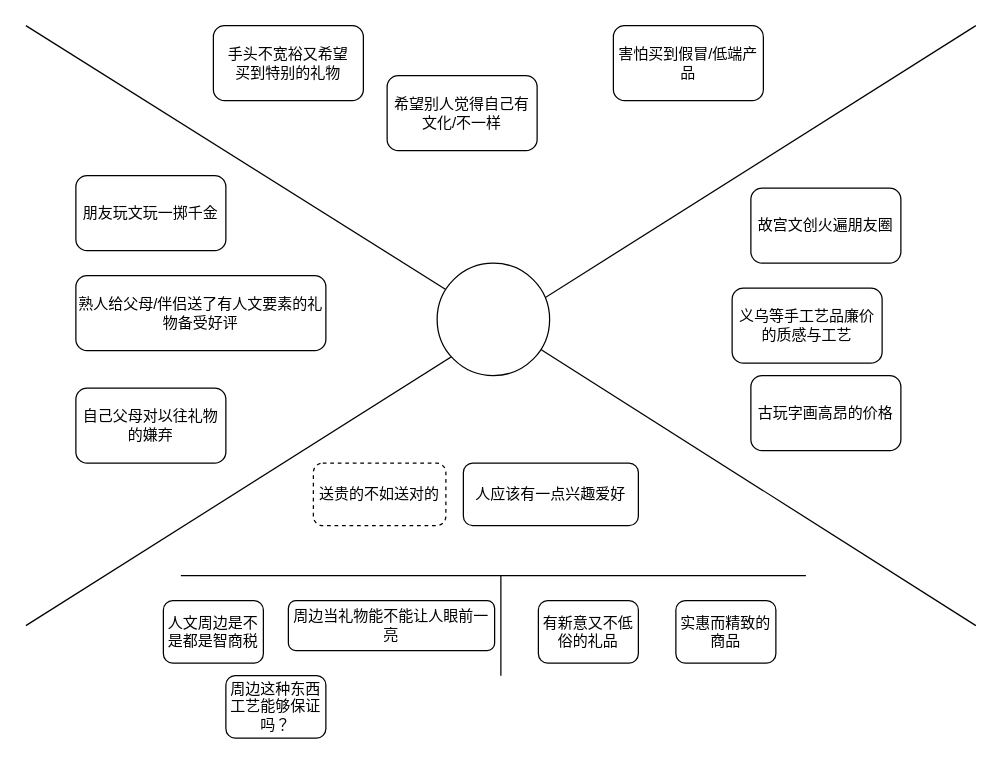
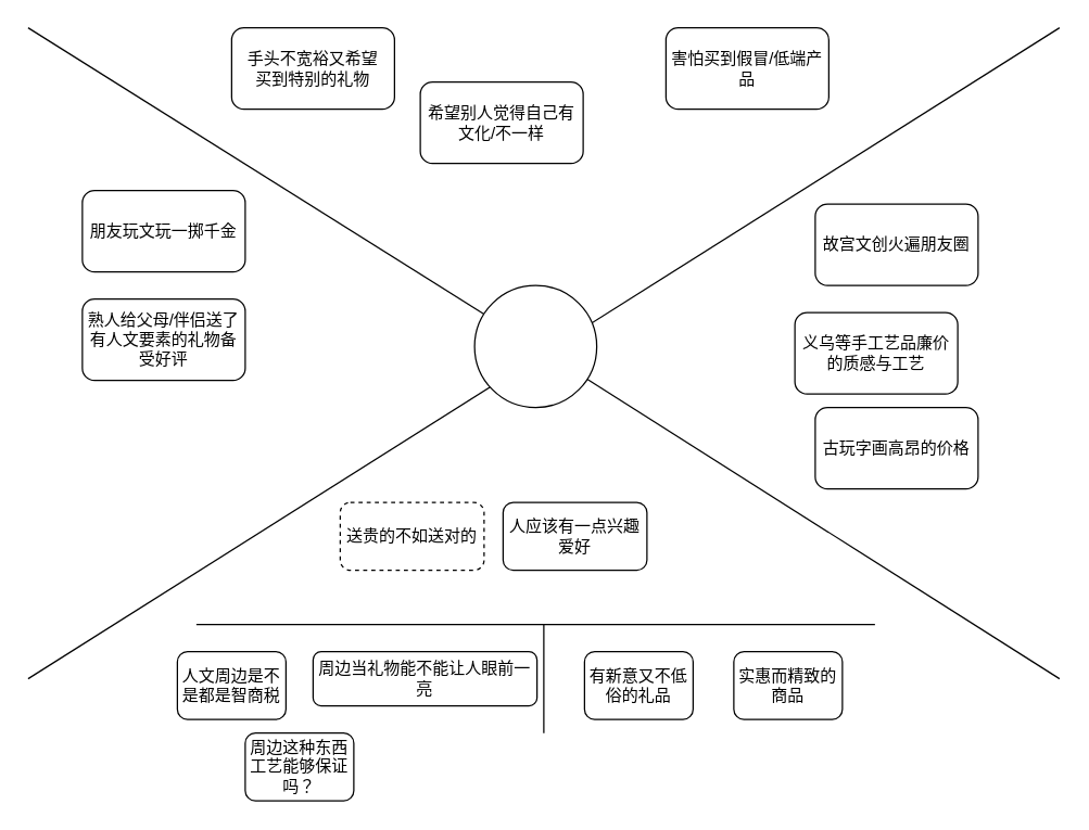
- <mxCell id="10" value="熟人给父母/伴侣送了有人文要素的礼物备受好评" style="rounded=1;whiteSpace=wrap;html=1;" vertex="1" parent="1"><mxGeometry x="60" y="220" width="200" height="60" as="geometry" /></mxCell>
+ <mxCell id="10" value="熟人给父母/伴侣送了有人文要素的礼物备受好评" style="rounded=1;whiteSpace=wrap;html=1;" vertex="1" parent="1"><mxGeometry x="60" y="220" width="120" height="60" as="geometry" /></mxCell>
- <mxCell id="18" value="自己父母对以往礼物的嫌弃" style="rounded=1;whiteSpace=wrap;html=1;" vertex="1" parent="1"><mxGeometry x="60" y="310" width="120" height="60" as="geometry" /></mxCell>
- <mxCell id="23" value="人应该有一点兴趣爱好" style="rounded=1;whiteSpace=wrap;html=1;" vertex="1" parent="1"><mxGeometry x="370" y="370" width="140" height="50" as="geometry" /></mxCell>
+ <mxCell id="23" value="人应该有一点兴趣爱好" style="rounded=1;whiteSpace=wrap;html=1;" vertex="1" parent="1"><mxGeometry x="370" y="370" width="106" height="50" as="geometry" /></mxCell>
